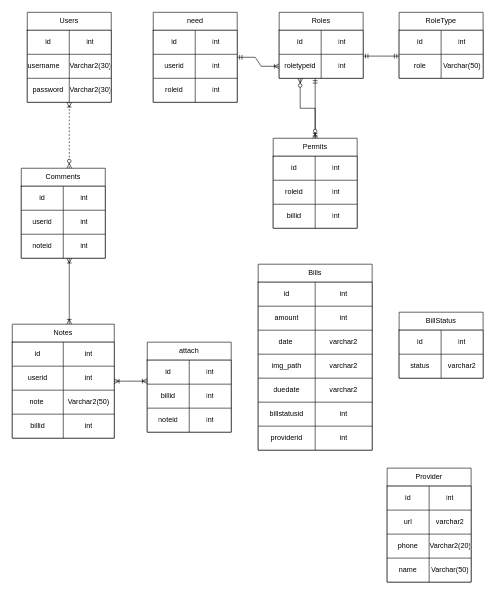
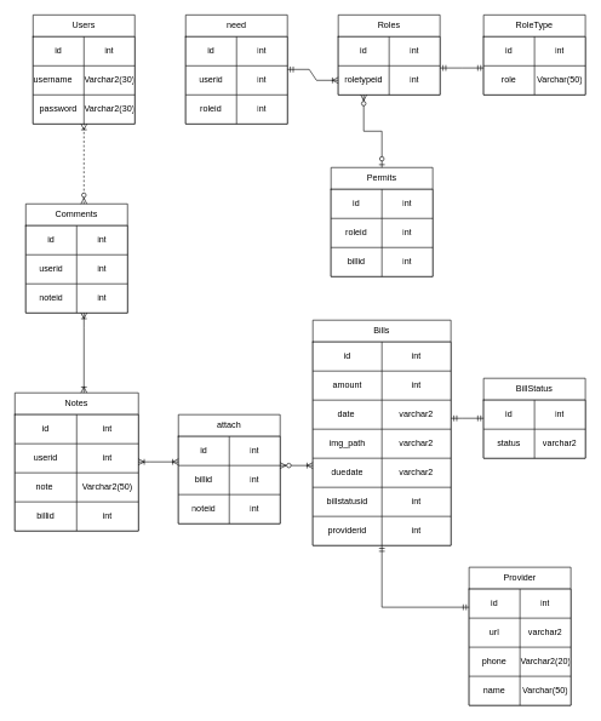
- <mxCell id="84" value="" style="edgeStyle=orthogonalEdgeStyle;fontSize=12;html=1;endArrow=ERoneToMany;startArrow=ERmandOne;rounded=0;" parent="1" source="2" target="32" edge="1"><mxGeometry width="100" height="100" relative="1" as="geometry"><mxPoint x="275" y="260" as="sourcePoint" /><mxPoint x="265" y="520" as="targetPoint" /><Array as="points"><mxPoint x="525" y="200" /><mxPoint x="525" y="200" /></Array></mxGeometry></mxCell>
+ <mxCell id="86" value="" style="edgeStyle=orthogonalEdgeStyle;fontSize=12;html=1;endArrow=ERmandOne;startArrow=ERmandOne;rounded=0;" parent="1" source="43" target="66" edge="1"><mxGeometry width="100" height="100" relative="1" as="geometry"><mxPoint x="615" y="105" as="sourcePoint" /><mxPoint x="665" y="105" as="targetPoint" /><Array as="points"><mxPoint x="635" y="575" /><mxPoint x="635" y="575" /></Array></mxGeometry></mxCell>
+ <mxCell id="141" value="" style="edgeStyle=orthogonalEdgeStyle;fontSize=12;html=1;endArrow=ERoneToMany;startArrow=ERzeroToMany;rounded=0;" parent="1" source="127" target="43" edge="1"><mxGeometry width="100" height="100" relative="1" as="geometry"><mxPoint x="365" y="430" as="sourcePoint" /><mxPoint x="465" y="330" as="targetPoint" /><Array as="points"><mxPoint x="395" y="640" /><mxPoint x="395" y="640" /></Array></mxGeometry></mxCell>
+ <mxCell id="101" value="" style="edgeStyle=orthogonalEdgeStyle;fontSize=12;html=1;endArrow=ERmandOne;startArrow=ERmandOne;rounded=0;" parent="1" source="43" target="87" edge="1"><mxGeometry width="100" height="100" relative="1" as="geometry"><mxPoint x="630" y="585" as="sourcePoint" /><mxPoint x="675" y="585" as="targetPoint" /><Array as="points"><mxPoint x="525" y="835" /></Array></mxGeometry></mxCell>
